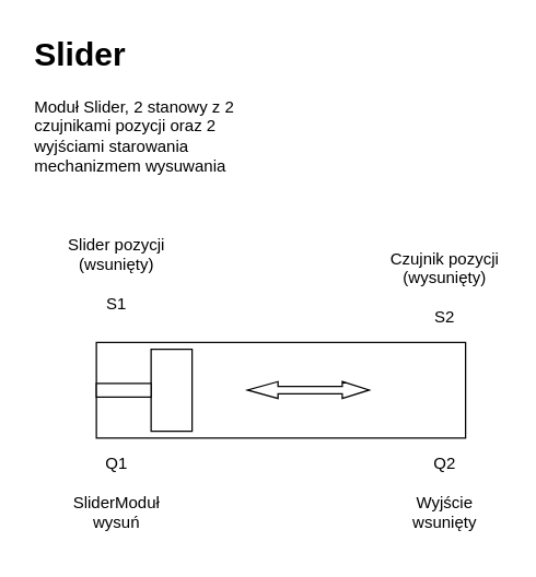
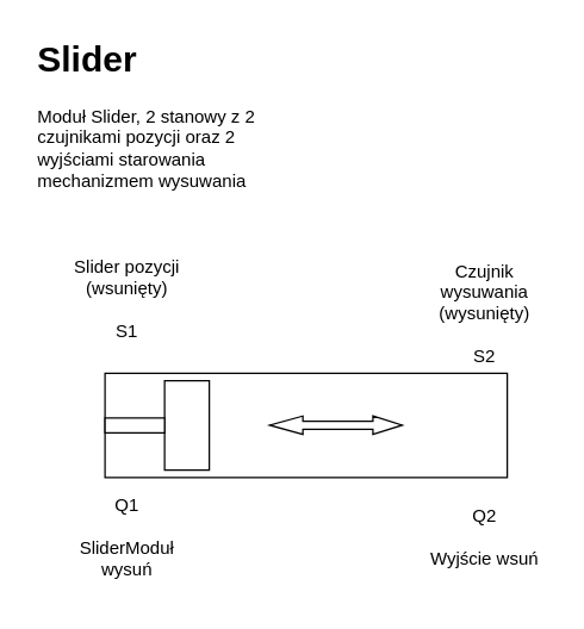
- <mxCell id="4" value="Czujnik pozycji (wysunięty)&lt;br&gt;&lt;br&gt;S2" style="text;html=1;strokeColor=none;fillColor=none;align=center;verticalAlign=middle;whiteSpace=wrap;rounded=0;" vertex="1" parent="1"><mxGeometry x="280" y="170" width="90" height="80" as="geometry" /></mxCell>
+ <mxCell id="4" value="Czujnik wysuwania (wysunięty)&lt;br&gt;&lt;br&gt;S2" style="text;html=1;strokeColor=none;fillColor=none;align=center;verticalAlign=middle;whiteSpace=wrap;rounded=0;" vertex="1" parent="1"><mxGeometry x="280" y="170" width="90" height="80" as="geometry" /></mxCell>
- <mxCell id="9" value="Q2&lt;br&gt;&lt;br&gt;Wyjście wsunięty" style="text;html=1;strokeColor=none;fillColor=none;align=center;verticalAlign=middle;whiteSpace=wrap;rounded=0;" vertex="1" parent="1"><mxGeometry x="280" y="320" width="90" height="80" as="geometry" /></mxCell>
+ <mxCell id="9" value="Q2&lt;br&gt;&lt;br&gt;Wyjście wsuń" style="text;html=1;strokeColor=none;fillColor=none;align=center;verticalAlign=middle;whiteSpace=wrap;rounded=0;" vertex="1" parent="1"><mxGeometry x="280" y="320" width="90" height="80" as="geometry" /></mxCell>
